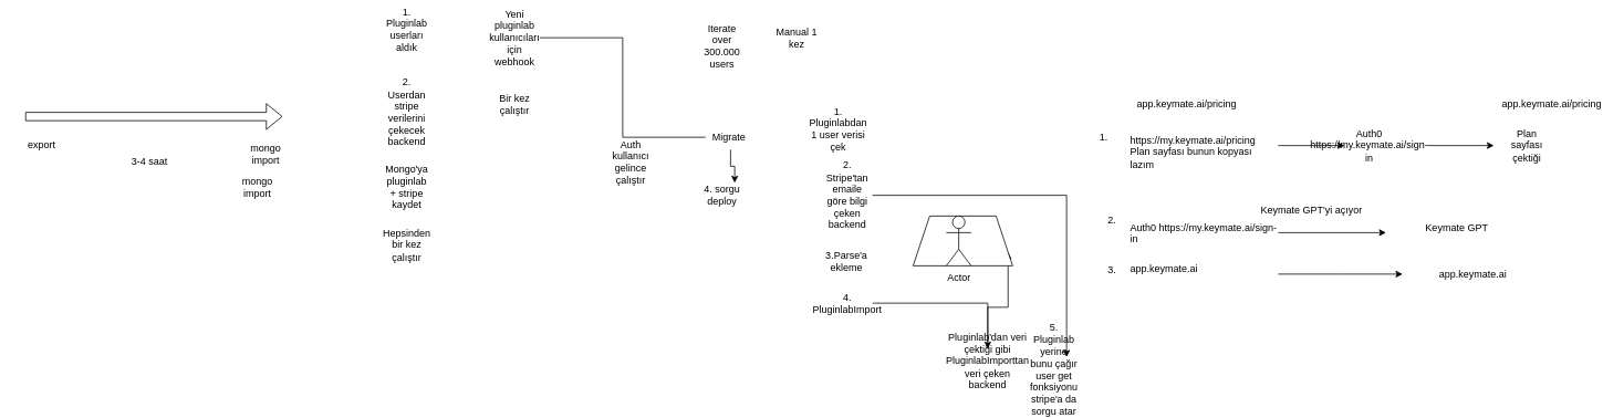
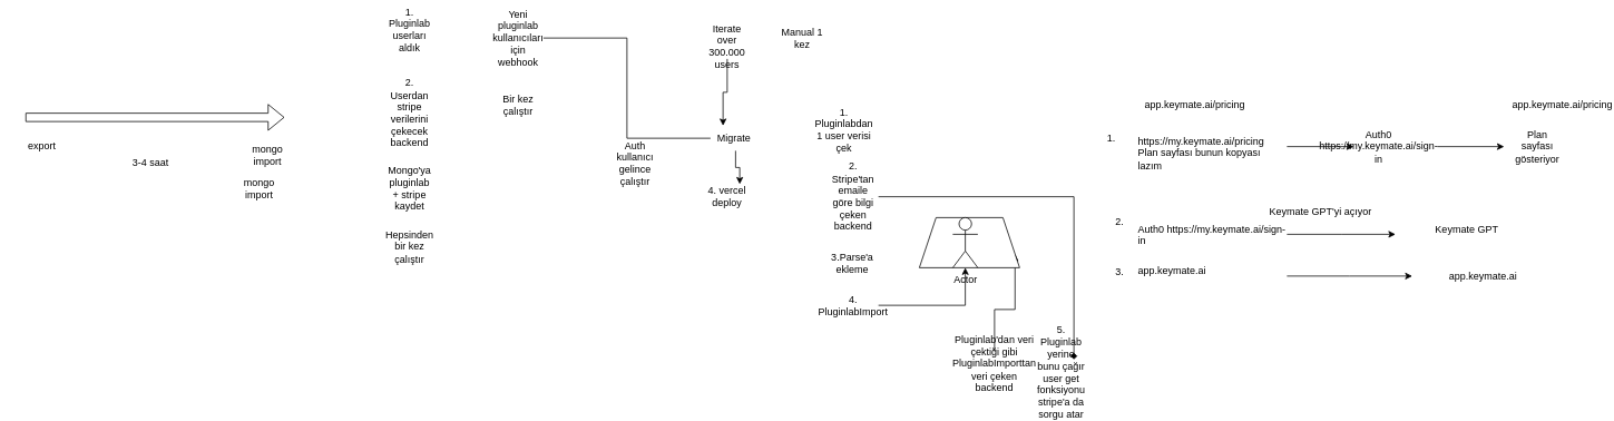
+ <mxCell id="14" style="edgeStyle=orthogonalEdgeStyle;rounded=0;orthogonalLoop=1;jettySize=auto;html=1;entryX=0.25;entryY=0;entryDx=0;entryDy=0;" edge="1" parent="1" source="15" target="17"><mxGeometry relative="1" as="geometry" /></mxCell>
- <mxCell id="39" value="Plan sayfası çektiği" style="text;html=1;align=center;verticalAlign=middle;whiteSpace=wrap;rounded=0;" vertex="1" parent="1"><mxGeometry x="1810" y="160" width="60" height="30" as="geometry" /></mxCell>
+ <mxCell id="39" value="Plan sayfası gösteriyor" style="text;html=1;align=center;verticalAlign=middle;whiteSpace=wrap;rounded=0;" vertex="1" parent="1"><mxGeometry x="1810" y="160" width="60" height="30" as="geometry" /></mxCell>
- <mxCell id="24" value="4. sorgu deploy" style="text;html=1;align=center;verticalAlign=middle;whiteSpace=wrap;rounded=0;" vertex="1" parent="1"><mxGeometry x="840" y="220" width="60" height="30" as="geometry" /></mxCell>
+ <mxCell id="24" value="4. vercel deploy" style="text;html=1;align=center;verticalAlign=middle;whiteSpace=wrap;rounded=0;" vertex="1" parent="1"><mxGeometry x="840" y="220" width="60" height="30" as="geometry" /></mxCell>
- <mxCell id="25" style="edgeStyle=orthogonalEdgeStyle;rounded=0;orthogonalLoop=1;jettySize=auto;html=1;" edge="1" parent="1" source="26" target="28"><mxGeometry relative="1" as="geometry" /></mxCell>
+ <mxCell id="25" style="edgeStyle=orthogonalEdgeStyle;rounded=0;orthogonalLoop=1;jettySize=auto;html=1;" edge="1" parent="1" source="26" target="30"><mxGeometry relative="1" as="geometry" /></mxCell>
- <mxCell id="21" style="edgeStyle=orthogonalEdgeStyle;rounded=0;orthogonalLoop=1;jettySize=auto;html=1;entryX=0.75;entryY=0;entryDx=0;entryDy=0;" edge="1" parent="1" source="22" target="31"><mxGeometry relative="1" as="geometry" /></mxCell>
+ <mxCell id="21" style="edgeStyle=orthogonalEdgeStyle;rounded=0;orthogonalLoop=1;jettySize=auto;html=1;entryX=0.75;entryY=0;entryDx=0;entryDy=0;endArrow=diamond;" edge="1" parent="1" source="22" target="31"><mxGeometry relative="1" as="geometry" /></mxCell>
